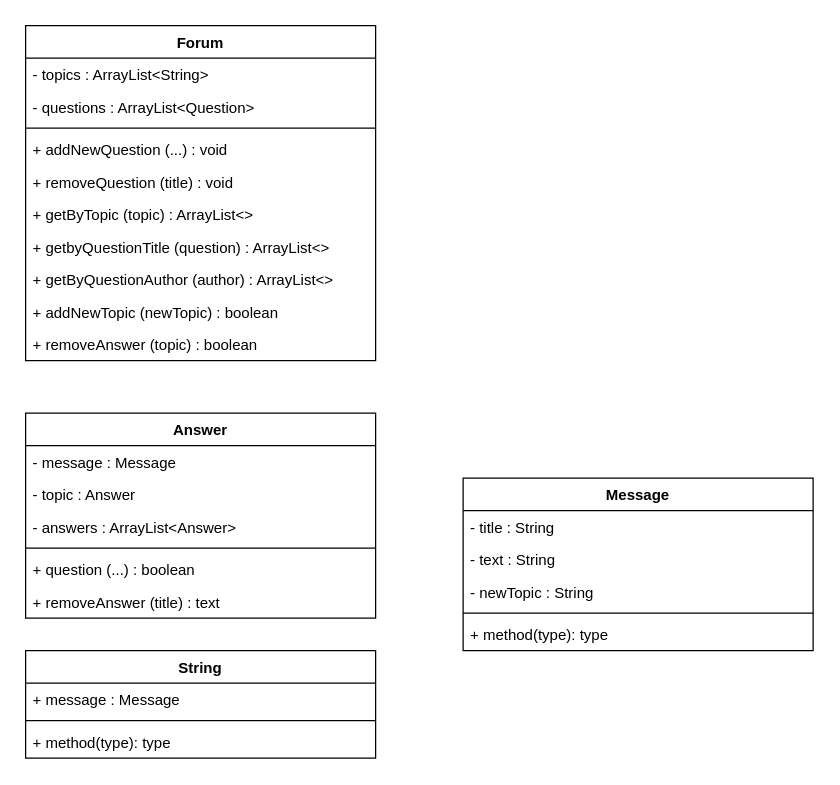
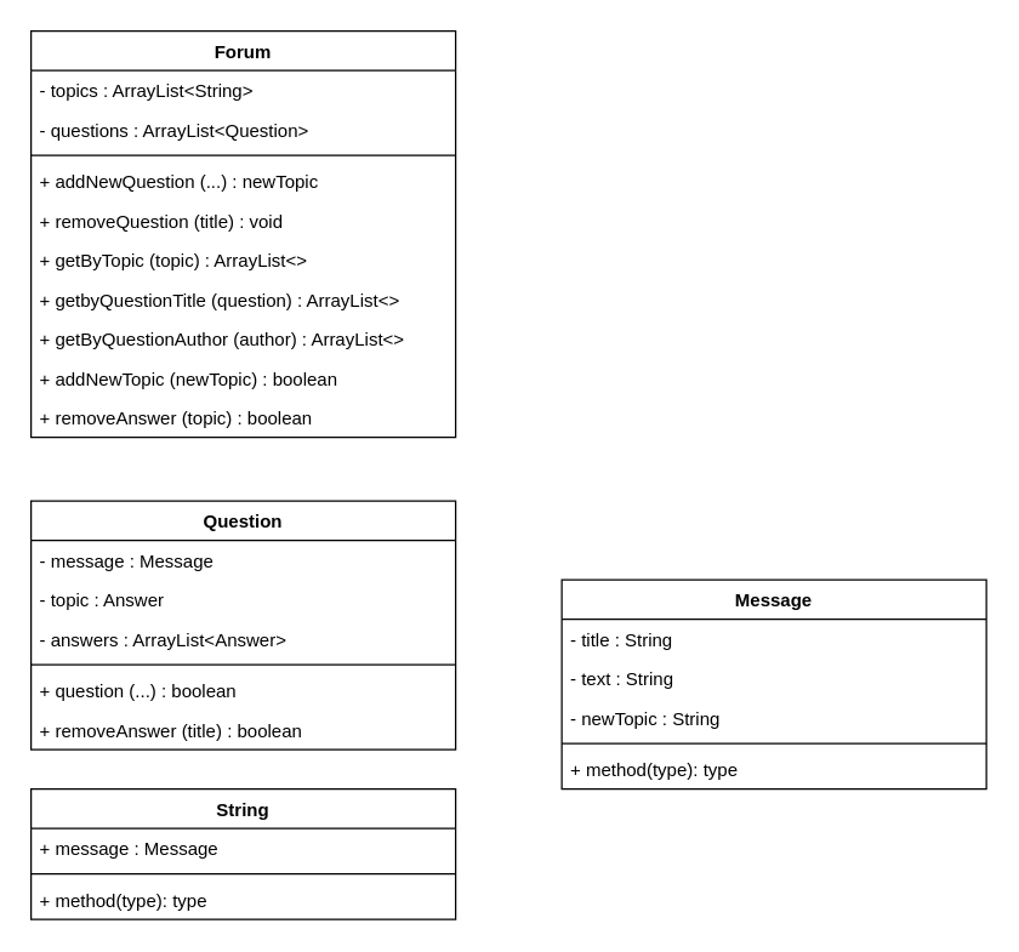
- <mxCell id="6" value="+ addNewQuestion (...) : void" style="text;strokeColor=none;fillColor=none;align=left;verticalAlign=top;spacingLeft=4;spacingRight=4;overflow=hidden;rotatable=0;points=[[0,0.5],[1,0.5]];portConstraint=eastwest;" parent="2" vertex="1"><mxGeometry y="86" width="280" height="26" as="geometry" /></mxCell>
+ <mxCell id="6" value="+ addNewQuestion (...) : newTopic" style="text;strokeColor=none;fillColor=none;align=left;verticalAlign=top;spacingLeft=4;spacingRight=4;overflow=hidden;rotatable=0;points=[[0,0.5],[1,0.5]];portConstraint=eastwest;" parent="2" vertex="1"><mxGeometry y="86" width="280" height="26" as="geometry" /></mxCell>
- <mxCell id="13" value="Answer&#10;" style="swimlane;fontStyle=1;align=center;verticalAlign=top;childLayout=stackLayout;horizontal=1;startSize=26;horizontalStack=0;resizeParent=1;resizeParentMax=0;resizeLast=0;collapsible=1;marginBottom=0;" parent="1" vertex="1"><mxGeometry x="20" y="330" width="280" height="164" as="geometry" /></mxCell>
+ <mxCell id="13" value="Question&#10;" style="swimlane;fontStyle=1;align=center;verticalAlign=top;childLayout=stackLayout;horizontal=1;startSize=26;horizontalStack=0;resizeParent=1;resizeParentMax=0;resizeLast=0;collapsible=1;marginBottom=0;" parent="1" vertex="1"><mxGeometry x="20" y="330" width="280" height="164" as="geometry" /></mxCell>
- <mxCell id="19" value="+ removeAnswer (title) : text" style="text;strokeColor=none;fillColor=none;align=left;verticalAlign=top;spacingLeft=4;spacingRight=4;overflow=hidden;rotatable=0;points=[[0,0.5],[1,0.5]];portConstraint=eastwest;" parent="13" vertex="1"><mxGeometry y="138" width="280" height="26" as="geometry" /></mxCell>
+ <mxCell id="19" value="+ removeAnswer (title) : boolean" style="text;strokeColor=none;fillColor=none;align=left;verticalAlign=top;spacingLeft=4;spacingRight=4;overflow=hidden;rotatable=0;points=[[0,0.5],[1,0.5]];portConstraint=eastwest;" parent="13" vertex="1"><mxGeometry y="138" width="280" height="26" as="geometry" /></mxCell>
